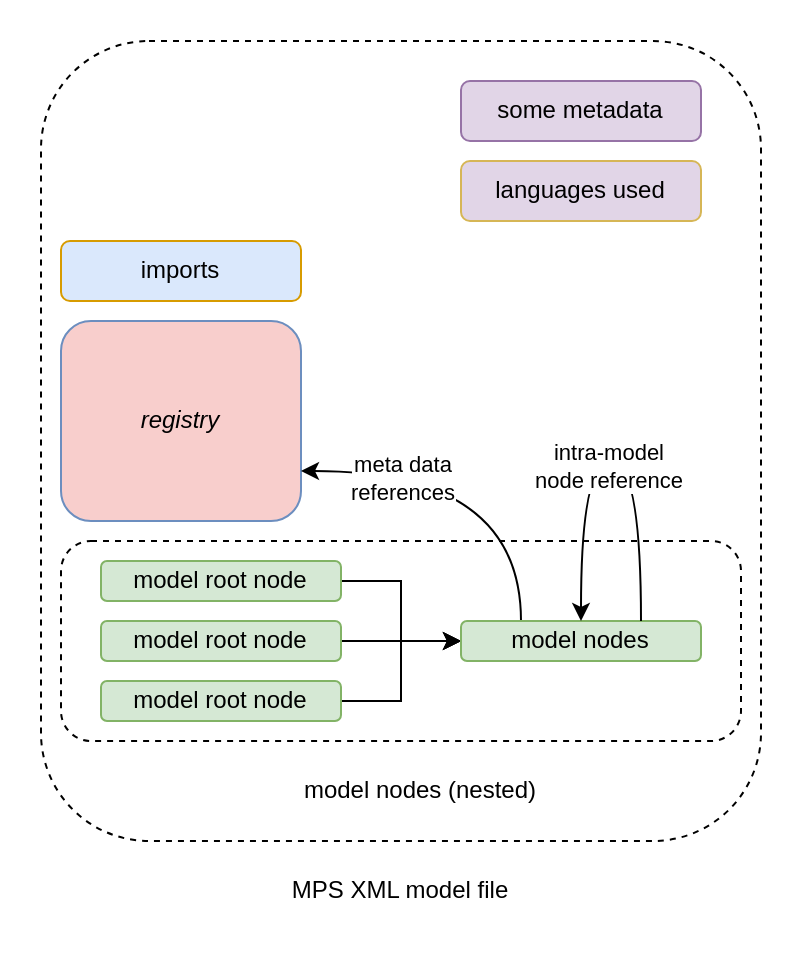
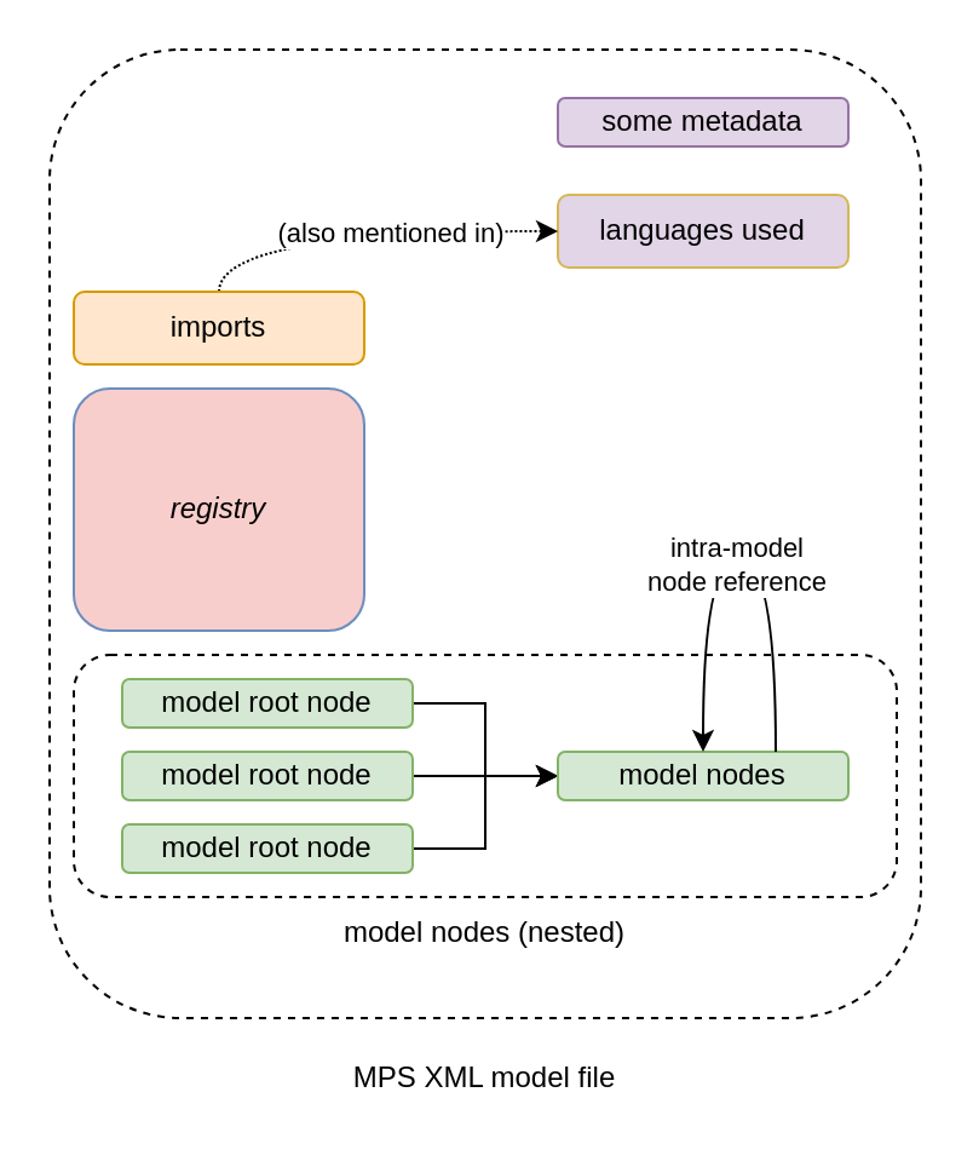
- <mxCell id="4" value="some metadata" style="rounded=1;whiteSpace=wrap;html=1;fillColor=#e1d5e7;strokeColor=#9673a6;" vertex="1" parent="1"><mxGeometry x="230" y="40" width="120" height="30" as="geometry" /></mxCell>
+ <mxCell id="4" value="some metadata" style="rounded=1;whiteSpace=wrap;html=1;fillColor=#e1d5e7;strokeColor=#9673a6;" vertex="1" parent="1"><mxGeometry x="230" y="40" width="120" height="20" as="geometry" /></mxCell>
+ <mxCell id="6" style="edgeStyle=orthogonalEdgeStyle;orthogonalLoop=1;jettySize=auto;html=1;exitX=0.5;exitY=0;exitDx=0;exitDy=0;entryX=0;entryY=0.5;entryDx=0;entryDy=0;curved=1;dashed=1;dashPattern=1 1;" edge="1" parent="1" source="8" target="5"><mxGeometry relative="1" as="geometry" /></mxCell>
+ <mxCell id="7" value="(also mentioned in)" style="edgeLabel;html=1;align=center;verticalAlign=middle;resizable=0;points=[];" vertex="1" connectable="0" parent="6"><mxGeometry x="-0.151" y="-3" relative="1" as="geometry"><mxPoint x="25" y="-3" as="offset" /></mxGeometry></mxCell>
- <mxCell id="8" value="imports" style="rounded=1;whiteSpace=wrap;html=1;fillColor=#dae8fc;strokeColor=#d79b00;" vertex="1" parent="1"><mxGeometry x="30" y="120" width="120" height="30" as="geometry" /></mxCell>
+ <mxCell id="8" value="imports" style="rounded=1;whiteSpace=wrap;html=1;fillColor=#ffe6cc;strokeColor=#d79b00;" vertex="1" parent="1"><mxGeometry x="30" y="120" width="120" height="30" as="geometry" /></mxCell>
- <mxCell id="18" style="edgeStyle=orthogonalEdgeStyle;curved=1;orthogonalLoop=1;jettySize=auto;html=1;exitX=0.25;exitY=0;exitDx=0;exitDy=0;entryX=1;entryY=0.75;entryDx=0;entryDy=0;" edge="1" parent="1" source="20" target="9"><mxGeometry relative="1" as="geometry" /></mxCell>
- <mxCell id="19" value="meta data&lt;br&gt;references" style="edgeLabel;html=1;align=center;verticalAlign=middle;resizable=0;points=[];" vertex="1" connectable="0" parent="18"><mxGeometry x="0.546" y="3" relative="1" as="geometry"><mxPoint x="8" as="offset" /></mxGeometry></mxCell>
- <mxCell id="13" value="model nodes (nested)" style="text;html=1;strokeColor=none;fillColor=none;align=center;verticalAlign=middle;whiteSpace=wrap;rounded=0;dashed=1;" vertex="1" parent="1"><mxGeometry x="145" y="380" width="130" height="30" as="geometry" /></mxCell>
+ <mxCell id="13" value="model nodes (nested)" style="text;html=1;strokeColor=none;fillColor=none;align=center;verticalAlign=middle;whiteSpace=wrap;rounded=0;dashed=1;" vertex="1" parent="1"><mxGeometry x="135" y="370" width="130" height="30" as="geometry" /></mxCell>
